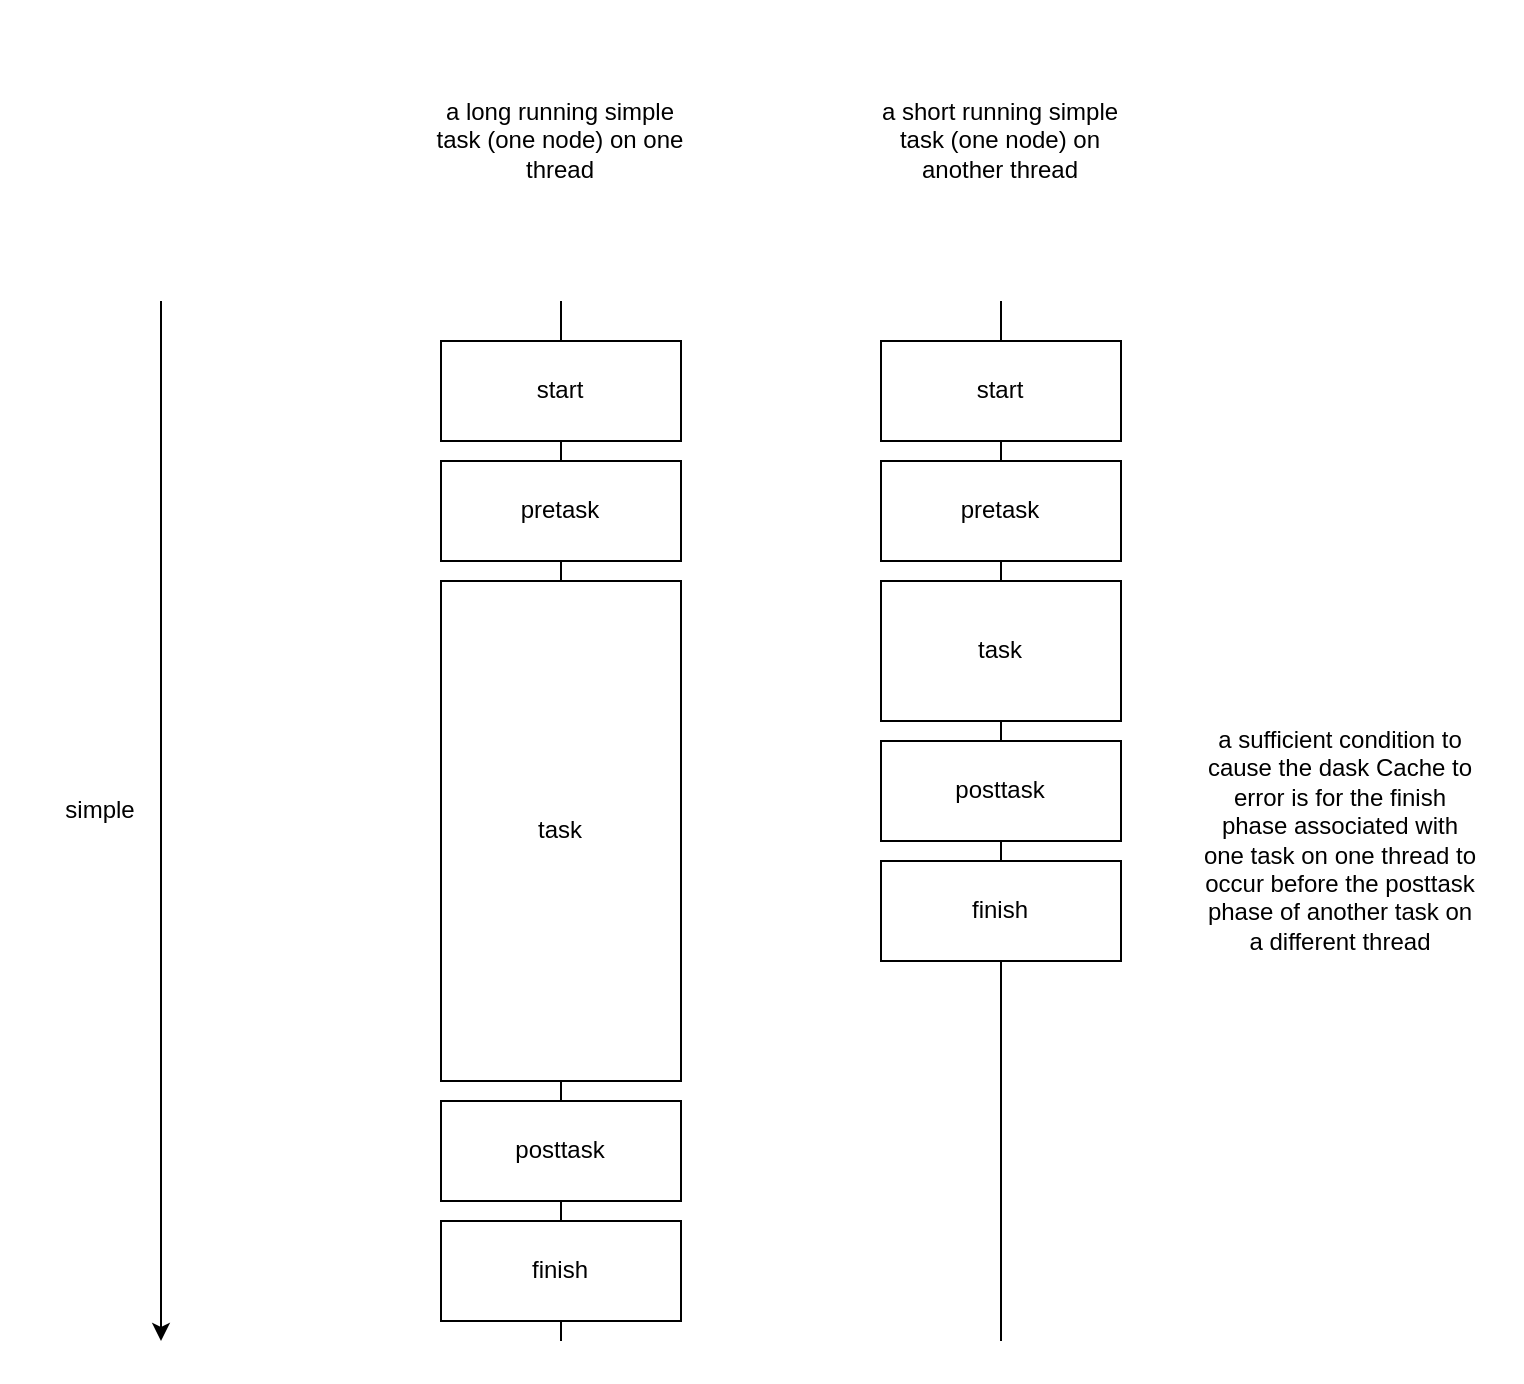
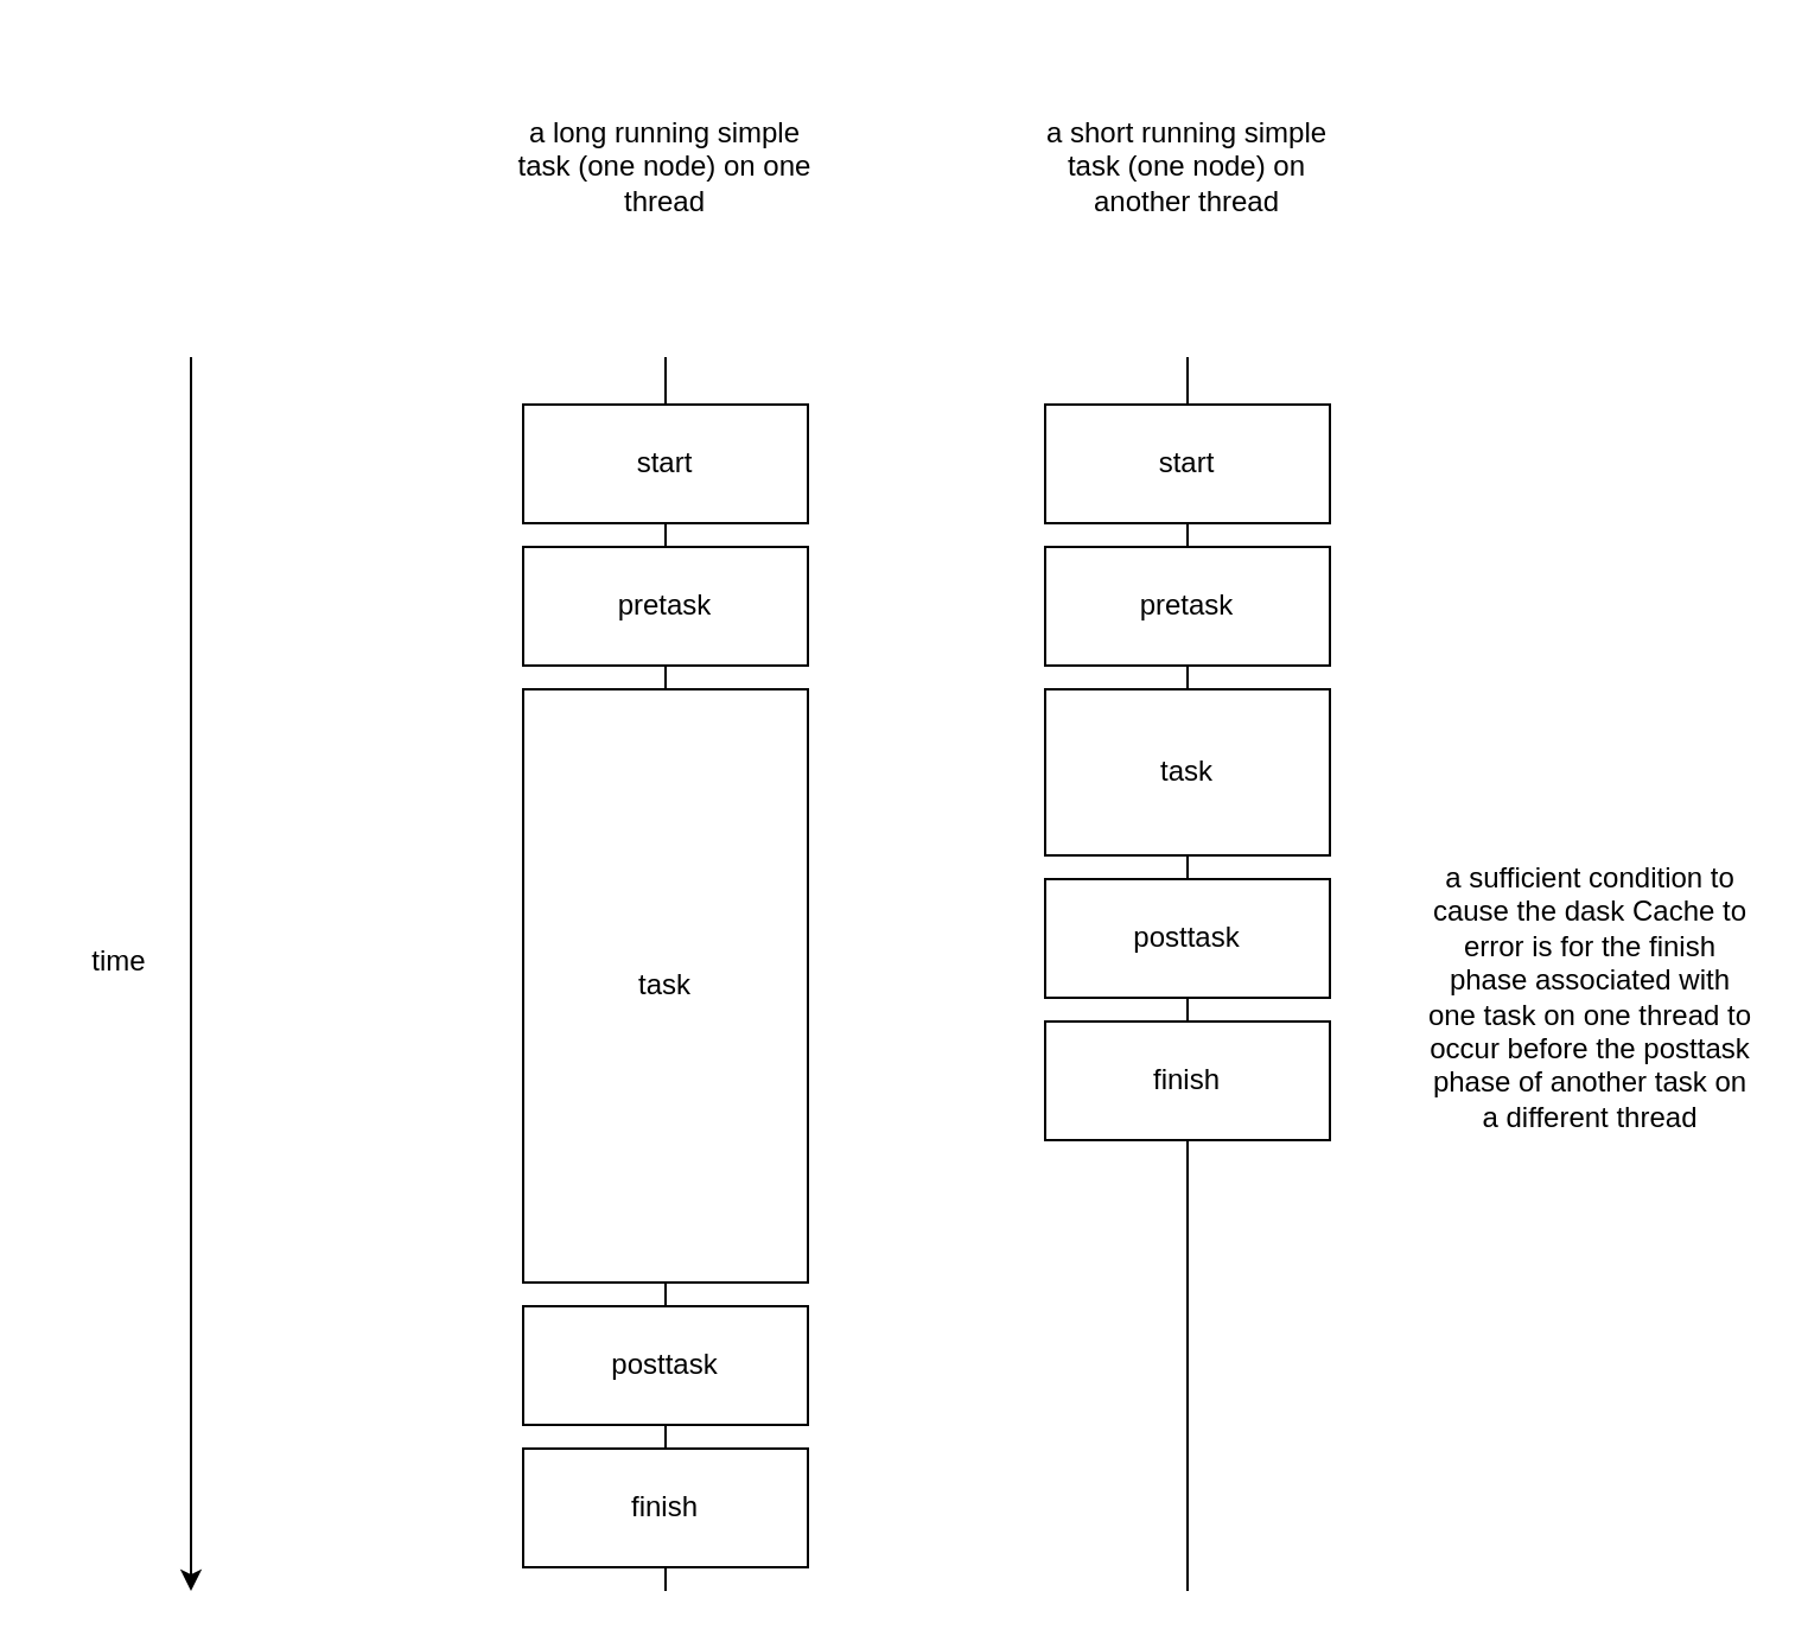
- <mxCell id="3" value="simple" style="text;html=1;strokeColor=none;fillColor=none;align=center;verticalAlign=middle;whiteSpace=wrap;rounded=0;" parent="1" vertex="1"><mxGeometry x="20" y="390" width="60" height="30" as="geometry" /></mxCell>
+ <mxCell id="3" value="time" style="text;html=1;strokeColor=none;fillColor=none;align=center;verticalAlign=middle;whiteSpace=wrap;rounded=0;" parent="1" vertex="1"><mxGeometry x="20" y="390" width="60" height="30" as="geometry" /></mxCell>
